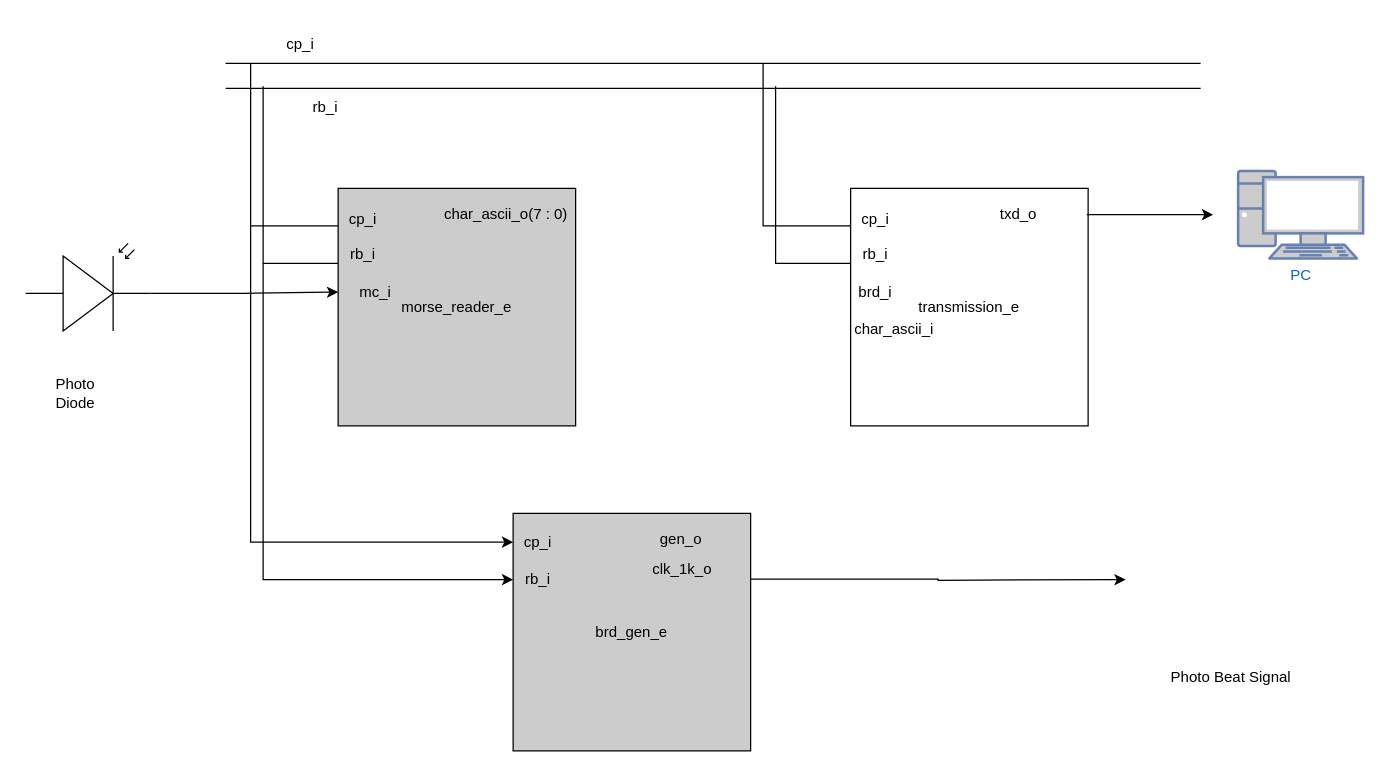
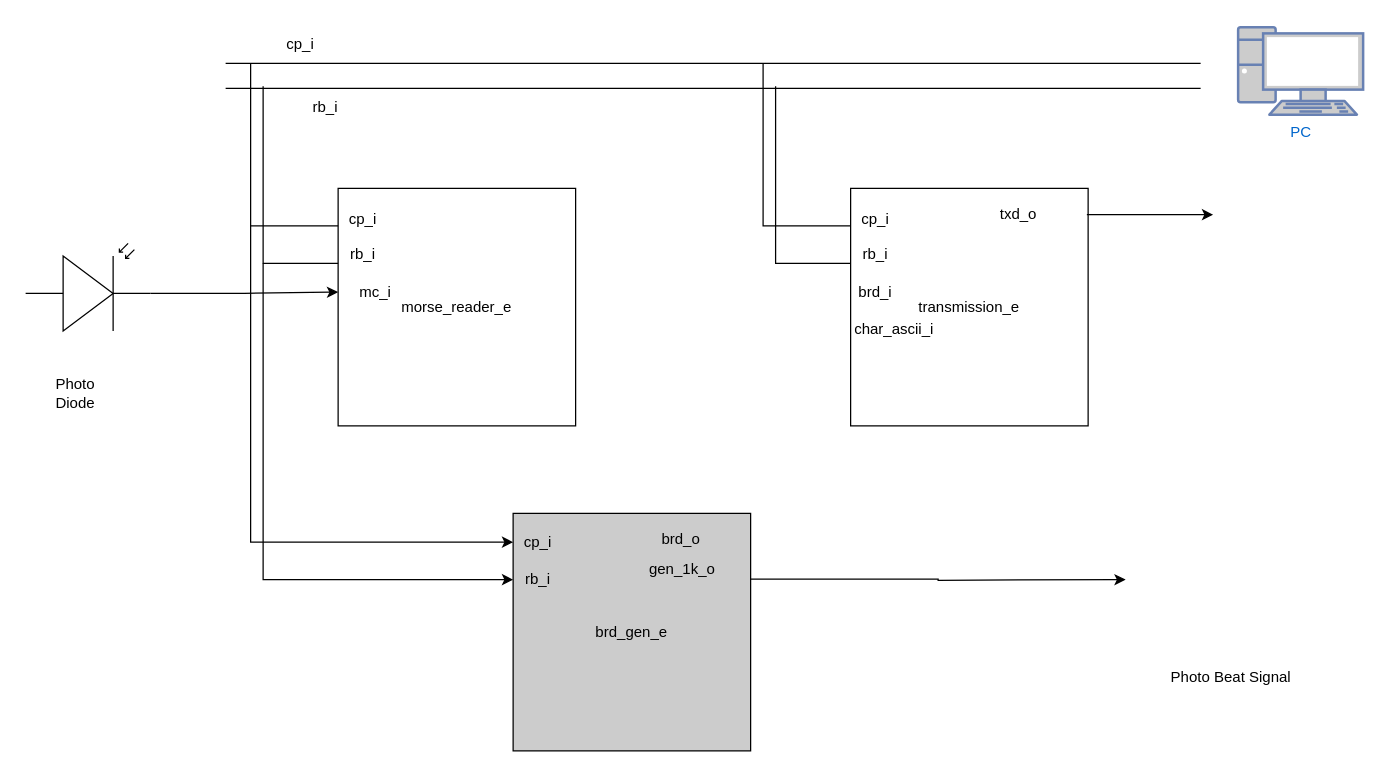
- <mxCell id="6" value="char_ascii_o(7 : 0)" style="text;html=1;strokeColor=none;fillColor=none;align=center;verticalAlign=middle;whiteSpace=wrap;rounded=0;" vertex="1" parent="1"><mxGeometry x="350" y="156" width="109" height="30" as="geometry" /></mxCell>
- <mxCell id="33" value="PC" style="fontColor=#0066CC;verticalAlign=top;verticalLabelPosition=bottom;labelPosition=center;align=center;html=1;outlineConnect=0;fillColor=#CCCCCC;strokeColor=#6881B3;gradientColor=none;gradientDirection=north;strokeWidth=2;shape=mxgraph.networks.pc;" vertex="1" parent="1"><mxGeometry x="990" y="136" width="100" height="70" as="geometry" /></mxCell>
+ <mxCell id="33" value="PC" style="fontColor=#0066CC;verticalAlign=top;verticalLabelPosition=bottom;labelPosition=center;align=center;html=1;outlineConnect=0;fillColor=#CCCCCC;strokeColor=#6881B3;gradientColor=none;gradientDirection=north;strokeWidth=2;shape=mxgraph.networks.pc;" vertex="1" parent="1"><mxGeometry x="990" y="21" width="100" height="70" as="geometry" /></mxCell>
- <mxCell id="2" value="morse_reader_e" style="whiteSpace=wrap;html=1;aspect=fixed;fillColor=#cccccc;" vertex="1" parent="1"><mxGeometry x="270" y="150" width="190" height="190" as="geometry" /></mxCell>
+ <mxCell id="2" value="morse_reader_e" style="whiteSpace=wrap;html=1;aspect=fixed;" vertex="1" parent="1"><mxGeometry x="270" y="150" width="190" height="190" as="geometry" /></mxCell>
- <mxCell id="28" value="gen_o" style="text;html=1;strokeColor=none;fillColor=none;align=center;verticalAlign=middle;whiteSpace=wrap;rounded=0;" vertex="1" parent="1"><mxGeometry x="490" y="416" width="109" height="30" as="geometry" /></mxCell>
+ <mxCell id="28" value="brd_o" style="text;html=1;strokeColor=none;fillColor=none;align=center;verticalAlign=middle;whiteSpace=wrap;rounded=0;" vertex="1" parent="1"><mxGeometry x="490" y="416" width="109" height="30" as="geometry" /></mxCell>
- <mxCell id="30" value="clk_1k_o" style="text;html=1;strokeColor=none;fillColor=none;align=center;verticalAlign=middle;whiteSpace=wrap;rounded=0;" vertex="1" parent="1"><mxGeometry x="491" y="440" width="109" height="30" as="geometry" /></mxCell>
+ <mxCell id="30" value="gen_1k_o" style="text;html=1;strokeColor=none;fillColor=none;align=center;verticalAlign=middle;whiteSpace=wrap;rounded=0;" vertex="1" parent="1"><mxGeometry x="491" y="440" width="109" height="30" as="geometry" /></mxCell>
